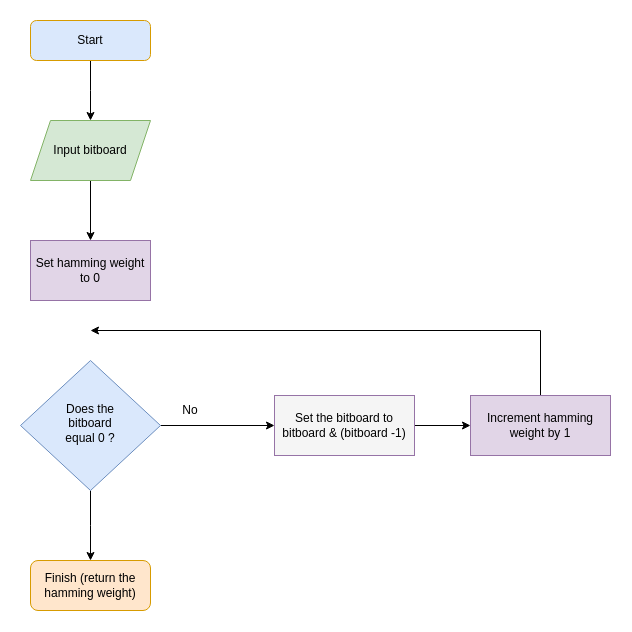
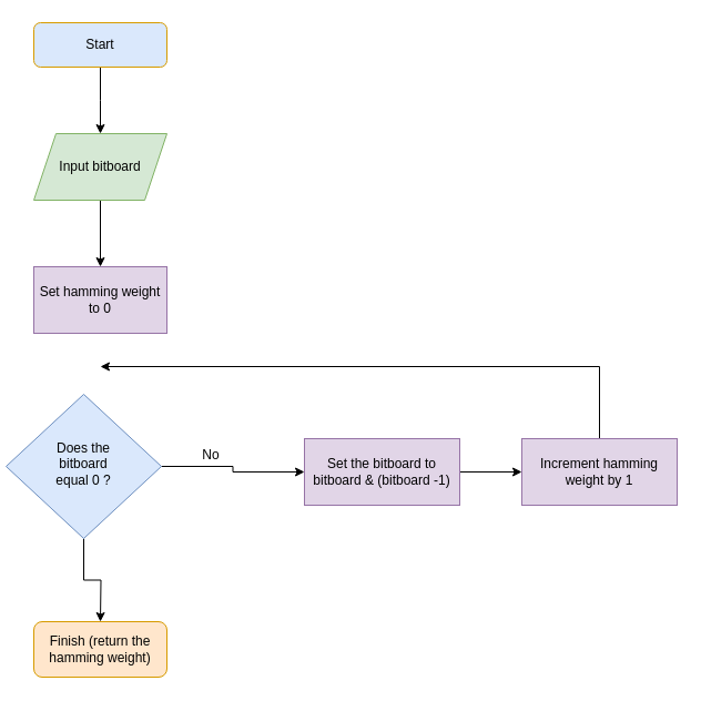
- <mxCell id="11" value="&lt;div&gt;Does the&lt;/div&gt;&lt;div&gt;bitboard&lt;/div&gt;&lt;div&gt;equal 0 ?&lt;/div&gt;" style="rhombus;whiteSpace=wrap;html=1;shadow=0;fontFamily=Helvetica;fontSize=12;align=center;strokeWidth=1;spacing=6;spacingTop=-4;fillColor=#dae8fc;strokeColor=#6c8ebf;" vertex="1" parent="1"><mxGeometry x="20" y="360" width="140" height="130" as="geometry" /></mxCell>
+ <mxCell id="11" value="&lt;div&gt;Does the&lt;/div&gt;&lt;div&gt;bitboard&lt;/div&gt;&lt;div&gt;equal 0 ?&lt;/div&gt;" style="rhombus;whiteSpace=wrap;html=1;shadow=0;fontFamily=Helvetica;fontSize=12;align=center;strokeWidth=1;spacing=6;spacingTop=-4;fillColor=#dae8fc;strokeColor=#6c8ebf;" vertex="1" parent="1"><mxGeometry x="5" y="355" width="140" height="130" as="geometry" /></mxCell>
- <mxCell id="14" value="Set the bitboard to bitboard &amp;amp; (bitboard -1)" style="rounded=0;whiteSpace=wrap;html=1;fillColor=#f5f5f5;strokeColor=#9673a6;" vertex="1" parent="1"><mxGeometry x="274" y="395" width="140" height="60" as="geometry" /></mxCell>
+ <mxCell id="14" value="Set the bitboard to bitboard &amp;amp; (bitboard -1)" style="rounded=0;whiteSpace=wrap;html=1;fillColor=#e1d5e7;strokeColor=#9673a6;" vertex="1" parent="1"><mxGeometry x="274" y="395" width="140" height="60" as="geometry" /></mxCell>
